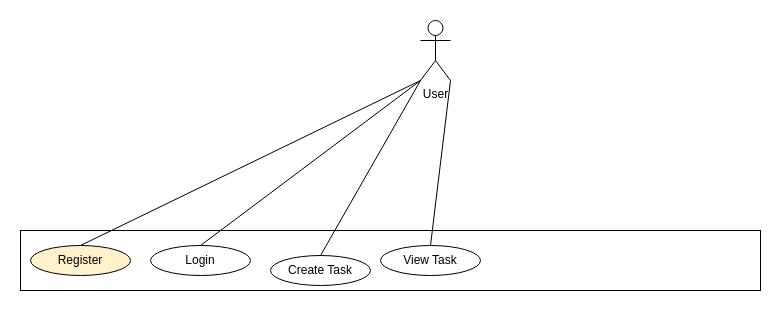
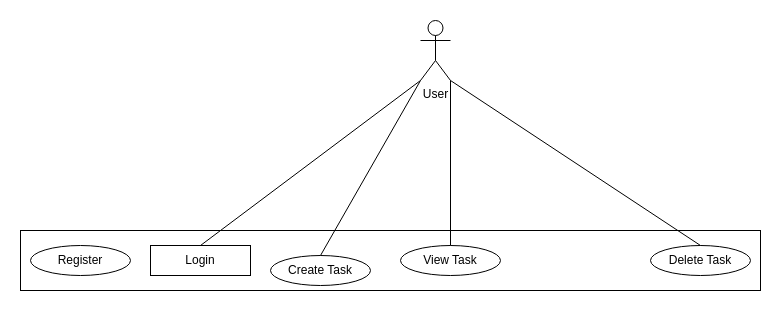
+ <mxCell id="13" value="" style="endArrow=none;html=1;rounded=0;entryX=1;entryY=1;entryDx=0;entryDy=0;entryPerimeter=0;exitX=0.5;exitY=0;exitDx=0;exitDy=0;" edge="1" parent="1" source="9" target="2"><mxGeometry width="50" height="50" relative="1" as="geometry"><mxPoint x="400" y="200" as="sourcePoint" /><mxPoint x="450" y="150" as="targetPoint" /></mxGeometry></mxCell>
- <mxCell id="11" value="" style="endArrow=none;html=1;rounded=0;entryX=0;entryY=1;entryDx=0;entryDy=0;entryPerimeter=0;exitX=0.5;exitY=0;exitDx=0;exitDy=0;" edge="1" parent="1" source="5" target="2"><mxGeometry width="50" height="50" relative="1" as="geometry"><mxPoint x="400" y="200" as="sourcePoint" /><mxPoint x="450" y="150" as="targetPoint" /></mxGeometry></mxCell>
- <mxCell id="5" value="Register" style="ellipse;whiteSpace=wrap;html=1;fillColor=#fff2cc;" vertex="1" parent="1"><mxGeometry x="30" y="245" width="100" height="30" as="geometry" /></mxCell>
+ <mxCell id="5" value="Register" style="ellipse;whiteSpace=wrap;html=1;" vertex="1" parent="1"><mxGeometry x="30" y="245" width="100" height="30" as="geometry" /></mxCell>
- <mxCell id="6" value="Login" style="ellipse;whiteSpace=wrap;html=1;" vertex="1" parent="1"><mxGeometry x="150" y="245" width="100" height="30" as="geometry" /></mxCell>
+ <mxCell id="6" value="Login" style="whiteSpace=wrap;html=1;rounded=0;" vertex="1" parent="1"><mxGeometry x="150" y="245" width="100" height="30" as="geometry" /></mxCell>
- <mxCell id="8" value="View Task" style="ellipse;whiteSpace=wrap;html=1;" vertex="1" parent="1"><mxGeometry x="380" y="245" width="100" height="30" as="geometry" /></mxCell>
+ <mxCell id="8" value="View Task" style="ellipse;whiteSpace=wrap;html=1;" vertex="1" parent="1"><mxGeometry x="400" y="245" width="100" height="30" as="geometry" /></mxCell>
+ <mxCell id="9" value="Delete Task" style="ellipse;whiteSpace=wrap;html=1;" vertex="1" parent="1"><mxGeometry x="650" y="245" width="100" height="30" as="geometry" /></mxCell>
